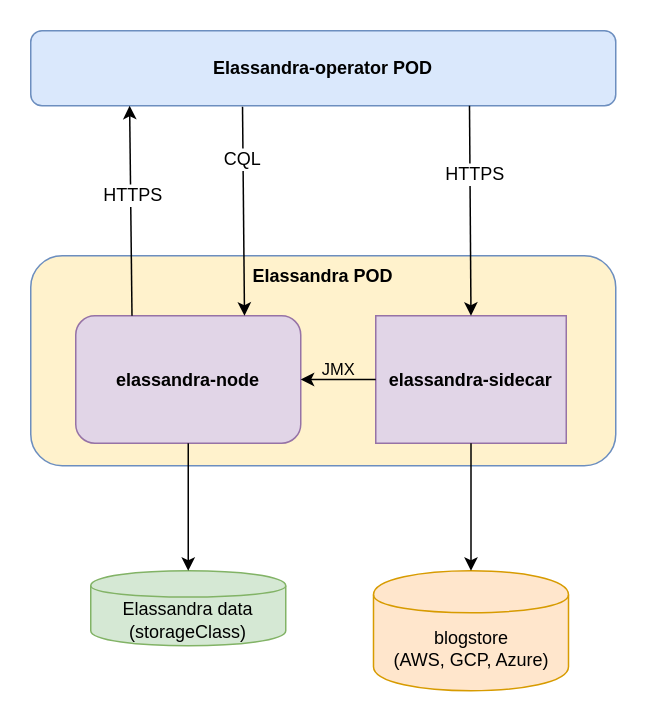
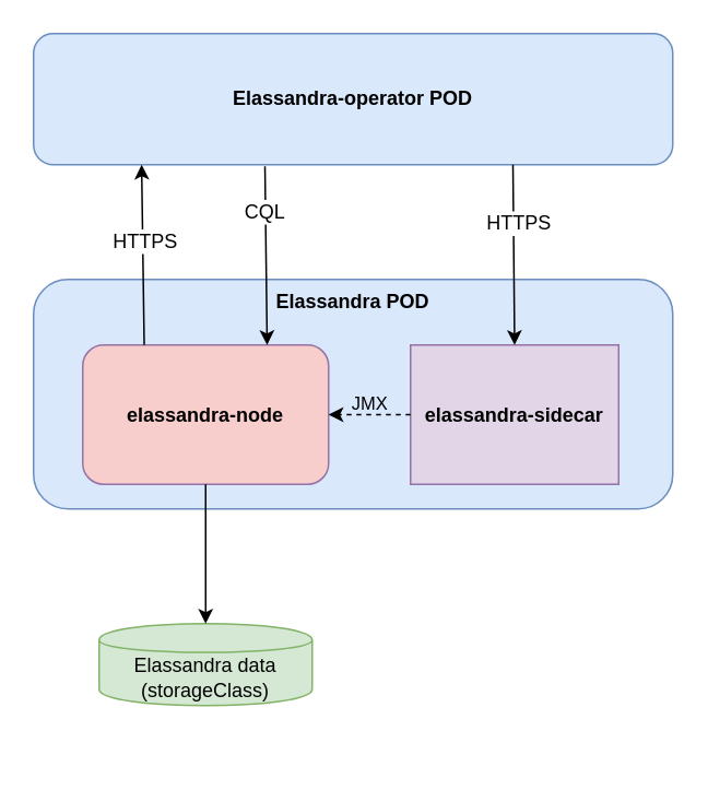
- <mxCell id="5" value="Elassandra-operator POD" style="rounded=1;whiteSpace=wrap;html=1;verticalAlign=middle;fillColor=#dae8fc;strokeColor=#6c8ebf;fontStyle=1" vertex="1" parent="1"><mxGeometry x="20" y="20" width="390" height="50" as="geometry" /></mxCell>
+ <mxCell id="5" value="Elassandra-operator POD" style="rounded=1;whiteSpace=wrap;html=1;verticalAlign=middle;fillColor=#dae8fc;strokeColor=#6c8ebf;fontStyle=1" vertex="1" parent="1"><mxGeometry x="20" y="20" width="390" height="80" as="geometry" /></mxCell>
- <mxCell id="2" value="Elassandra POD" style="rounded=1;whiteSpace=wrap;html=1;verticalAlign=top;fillColor=#fff2cc;strokeColor=#6c8ebf;fontStyle=1;" vertex="1" parent="1"><mxGeometry x="20" y="170" width="390" height="140" as="geometry" /></mxCell>
+ <mxCell id="2" value="Elassandra POD" style="rounded=1;whiteSpace=wrap;html=1;verticalAlign=top;fillColor=#dae8fc;strokeColor=#6c8ebf;fontStyle=1" vertex="1" parent="1"><mxGeometry x="20" y="170" width="390" height="140" as="geometry" /></mxCell>
- <mxCell id="3" value="elassandra-node" style="rounded=1;whiteSpace=wrap;html=1;verticalAlign=middle;fillColor=#e1d5e7;strokeColor=#9673a6;fontStyle=1" parent="1" vertex="1"><mxGeometry x="50" y="210" width="150" height="85" as="geometry" /></mxCell>
+ <mxCell id="3" value="elassandra-node" style="rounded=1;whiteSpace=wrap;html=1;verticalAlign=middle;fillColor=#f8cecc;strokeColor=#9673a6;fontStyle=1;" parent="1" vertex="1"><mxGeometry x="50" y="210" width="150" height="85" as="geometry" /></mxCell>
- <mxCell id="10" value="JMX&lt;br&gt;&amp;nbsp;" style="endArrow=classic;html=1;exitX=0;exitY=0.5;exitDx=0;exitDy=0;labelBackgroundColor=none;" edge="1" parent="1" source="4" target="3"><mxGeometry width="50" height="50" relative="1" as="geometry"><mxPoint x="220" y="380" as="sourcePoint" /><mxPoint x="270" y="330" as="targetPoint" /></mxGeometry></mxCell>
+ <mxCell id="10" value="JMX&lt;br&gt;&amp;nbsp;" style="endArrow=classic;html=1;exitX=0;exitY=0.5;exitDx=0;exitDy=0;labelBackgroundColor=none;dashed=1;" edge="1" parent="1" source="4" target="3"><mxGeometry width="50" height="50" relative="1" as="geometry"><mxPoint x="220" y="380" as="sourcePoint" /><mxPoint x="270" y="330" as="targetPoint" /></mxGeometry></mxCell>
- <mxCell id="12" value="" style="endArrow=classic;html=1;labelBackgroundColor=none;exitX=0.5;exitY=1;exitDx=0;exitDy=0;entryX=0.5;entryY=0;entryDx=0;entryDy=0;" edge="1" parent="1" source="4" target="11"><mxGeometry width="50" height="50" relative="1" as="geometry"><mxPoint x="410" y="370" as="sourcePoint" /><mxPoint x="315" y="380" as="targetPoint" /></mxGeometry></mxCell>
- <mxCell id="11" value="blogstore&lt;br&gt;(AWS, GCP, Azure)" style="shape=cylinder;whiteSpace=wrap;html=1;boundedLbl=1;backgroundOutline=1;fillColor=#ffe6cc;strokeColor=#d79b00;" vertex="1" parent="1"><mxGeometry x="248.5" y="380" width="130" height="80" as="geometry" /></mxCell>
